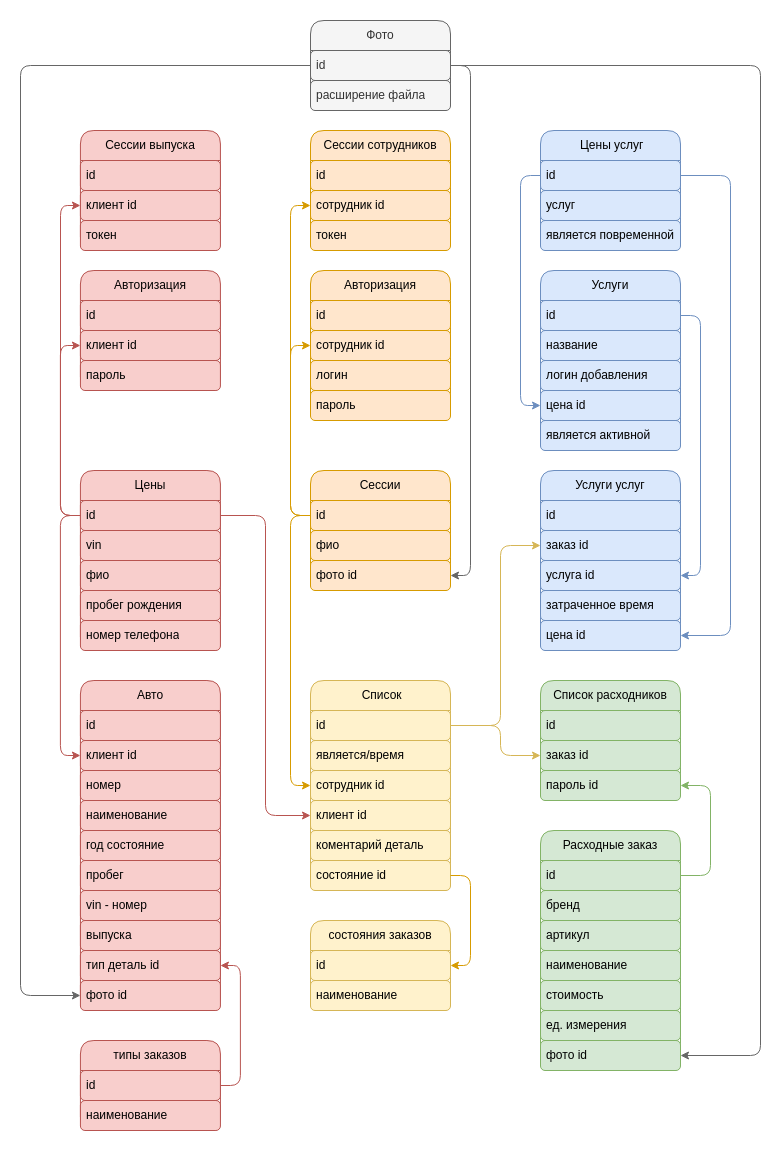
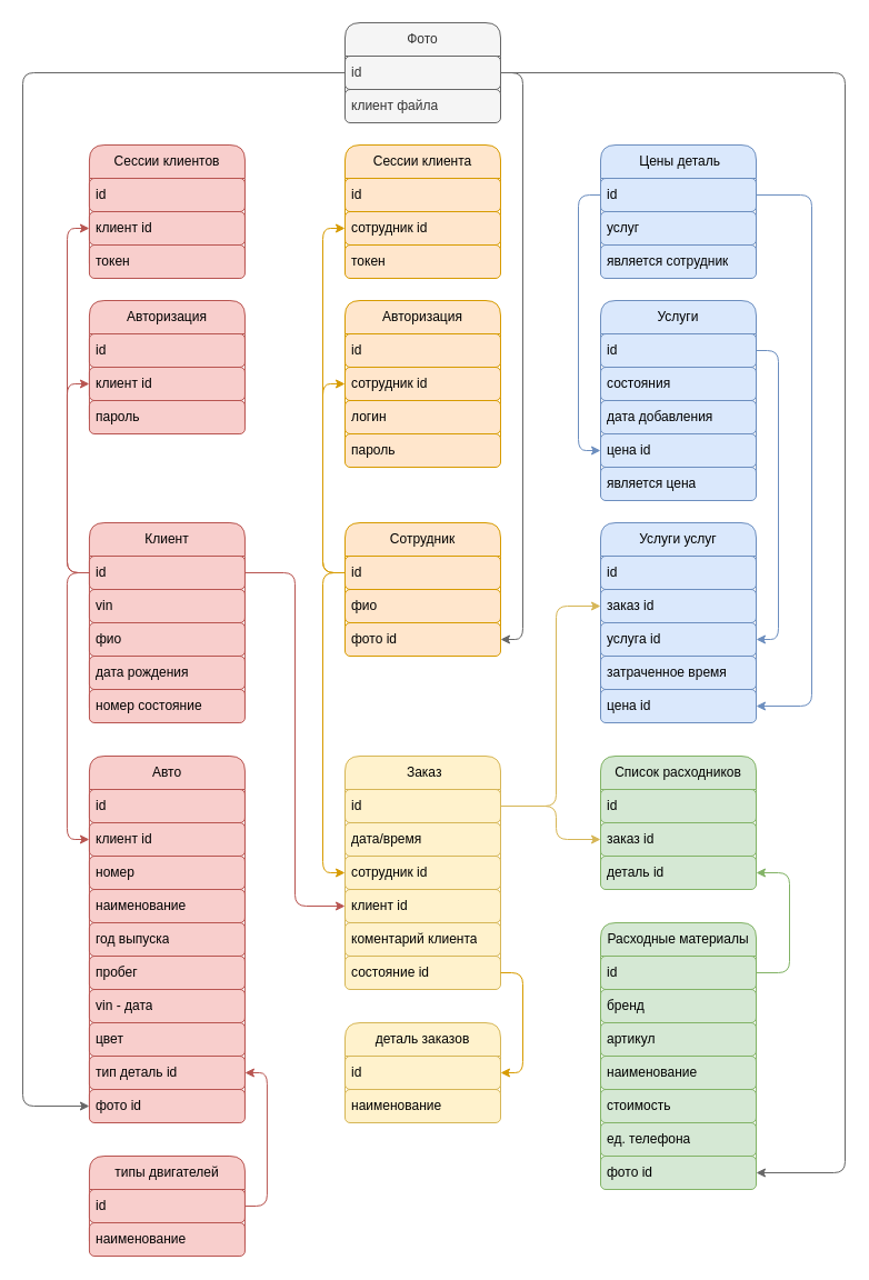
- <mxCell id="79" value="расширение файла" style="text;strokeColor=#666666;fillColor=#f5f5f5;align=left;verticalAlign=middle;spacingLeft=4;spacingRight=4;overflow=hidden;points=[[0,0.5],[1,0.5]];portConstraint=eastwest;rotatable=0;whiteSpace=wrap;html=1;fontColor=#333333;shadow=0;rounded=1;" parent="77" vertex="1"><mxGeometry y="60" width="140" height="30" as="geometry" /></mxCell>
+ <mxCell id="79" value="клиент файла" style="text;strokeColor=#666666;fillColor=#f5f5f5;align=left;verticalAlign=middle;spacingLeft=4;spacingRight=4;overflow=hidden;points=[[0,0.5],[1,0.5]];portConstraint=eastwest;rotatable=0;whiteSpace=wrap;html=1;fontColor=#333333;shadow=0;rounded=1;" parent="77" vertex="1"><mxGeometry y="60" width="140" height="30" as="geometry" /></mxCell>
- <mxCell id="87" value="Сессии выпуска" style="swimlane;fontStyle=0;childLayout=stackLayout;horizontal=1;startSize=30;horizontalStack=0;resizeParent=1;resizeParentMax=0;resizeLast=0;collapsible=1;marginBottom=0;whiteSpace=wrap;html=1;fillColor=#f8cecc;strokeColor=#b85450;shadow=0;rounded=1;" parent="1" vertex="1"><mxGeometry x="79.93" y="130" width="140" height="120" as="geometry" /></mxCell>
+ <mxCell id="87" value="Сессии клиентов" style="swimlane;fontStyle=0;childLayout=stackLayout;horizontal=1;startSize=30;horizontalStack=0;resizeParent=1;resizeParentMax=0;resizeLast=0;collapsible=1;marginBottom=0;whiteSpace=wrap;html=1;fillColor=#f8cecc;strokeColor=#b85450;shadow=0;rounded=1;" parent="1" vertex="1"><mxGeometry x="79.93" y="130" width="140" height="120" as="geometry" /></mxCell>
- <mxCell id="92" value="Сессии сотрудников" style="swimlane;fontStyle=0;childLayout=stackLayout;horizontal=1;startSize=30;horizontalStack=0;resizeParent=1;resizeParentMax=0;resizeLast=0;collapsible=1;marginBottom=0;whiteSpace=wrap;html=1;fillColor=#ffe6cc;strokeColor=#d79b00;shadow=0;rounded=1;" parent="1" vertex="1"><mxGeometry x="310" y="130" width="140" height="120" as="geometry" /></mxCell>
+ <mxCell id="92" value="Сессии клиента" style="swimlane;fontStyle=0;childLayout=stackLayout;horizontal=1;startSize=30;horizontalStack=0;resizeParent=1;resizeParentMax=0;resizeLast=0;collapsible=1;marginBottom=0;whiteSpace=wrap;html=1;fillColor=#ffe6cc;strokeColor=#d79b00;shadow=0;rounded=1;" parent="1" vertex="1"><mxGeometry x="310" y="130" width="140" height="120" as="geometry" /></mxCell>
- <mxCell id="97" value="&amp;nbsp;Цены услуг" style="swimlane;fontStyle=0;childLayout=stackLayout;horizontal=1;startSize=30;horizontalStack=0;resizeParent=1;resizeParentMax=0;resizeLast=0;collapsible=1;marginBottom=0;whiteSpace=wrap;html=1;fillColor=#dae8fc;strokeColor=#6c8ebf;shadow=0;rounded=1;" vertex="1" parent="1"><mxGeometry x="540" y="130" width="140" height="120" as="geometry" /></mxCell>
+ <mxCell id="97" value="&amp;nbsp;Цены деталь" style="swimlane;fontStyle=0;childLayout=stackLayout;horizontal=1;startSize=30;horizontalStack=0;resizeParent=1;resizeParentMax=0;resizeLast=0;collapsible=1;marginBottom=0;whiteSpace=wrap;html=1;fillColor=#dae8fc;strokeColor=#6c8ebf;shadow=0;rounded=1;" vertex="1" parent="1"><mxGeometry x="540" y="130" width="140" height="120" as="geometry" /></mxCell>
- <mxCell id="100" value="является повременной" style="text;strokeColor=#6c8ebf;fillColor=#dae8fc;align=left;verticalAlign=middle;spacingLeft=4;spacingRight=4;overflow=hidden;points=[[0,0.5],[1,0.5]];portConstraint=eastwest;rotatable=0;whiteSpace=wrap;html=1;shadow=0;rounded=1;" vertex="1" parent="97"><mxGeometry y="90" width="140" height="30" as="geometry" /></mxCell>
+ <mxCell id="100" value="является сотрудник" style="text;strokeColor=#6c8ebf;fillColor=#dae8fc;align=left;verticalAlign=middle;spacingLeft=4;spacingRight=4;overflow=hidden;points=[[0,0.5],[1,0.5]];portConstraint=eastwest;rotatable=0;whiteSpace=wrap;html=1;shadow=0;rounded=1;" vertex="1" parent="97"><mxGeometry y="90" width="140" height="30" as="geometry" /></mxCell>
- <mxCell id="36" value="название" style="text;strokeColor=#6c8ebf;fillColor=#dae8fc;align=left;verticalAlign=middle;spacingLeft=4;spacingRight=4;overflow=hidden;points=[[0,0.5],[1,0.5]];portConstraint=eastwest;rotatable=0;whiteSpace=wrap;html=1;shadow=0;rounded=1;" parent="34" vertex="1"><mxGeometry y="60" width="140" height="30" as="geometry" /></mxCell>
+ <mxCell id="36" value="состояния" style="text;strokeColor=#6c8ebf;fillColor=#dae8fc;align=left;verticalAlign=middle;spacingLeft=4;spacingRight=4;overflow=hidden;points=[[0,0.5],[1,0.5]];portConstraint=eastwest;rotatable=0;whiteSpace=wrap;html=1;shadow=0;rounded=1;" parent="34" vertex="1"><mxGeometry y="60" width="140" height="30" as="geometry" /></mxCell>
- <mxCell id="37" value="логин добавления" style="text;strokeColor=#6c8ebf;fillColor=#dae8fc;align=left;verticalAlign=middle;spacingLeft=4;spacingRight=4;overflow=hidden;points=[[0,0.5],[1,0.5]];portConstraint=eastwest;rotatable=0;whiteSpace=wrap;html=1;shadow=0;rounded=1;" parent="34" vertex="1"><mxGeometry y="90" width="140" height="30" as="geometry" /></mxCell>
+ <mxCell id="37" value="дата добавления" style="text;strokeColor=#6c8ebf;fillColor=#dae8fc;align=left;verticalAlign=middle;spacingLeft=4;spacingRight=4;overflow=hidden;points=[[0,0.5],[1,0.5]];portConstraint=eastwest;rotatable=0;whiteSpace=wrap;html=1;shadow=0;rounded=1;" parent="34" vertex="1"><mxGeometry y="90" width="140" height="30" as="geometry" /></mxCell>
- <mxCell id="39" value="является активной" style="text;strokeColor=#6c8ebf;fillColor=#dae8fc;align=left;verticalAlign=middle;spacingLeft=4;spacingRight=4;overflow=hidden;points=[[0,0.5],[1,0.5]];portConstraint=eastwest;rotatable=0;whiteSpace=wrap;html=1;shadow=0;rounded=1;" parent="34" vertex="1"><mxGeometry y="150" width="140" height="30" as="geometry" /></mxCell>
+ <mxCell id="39" value="является цена" style="text;strokeColor=#6c8ebf;fillColor=#dae8fc;align=left;verticalAlign=middle;spacingLeft=4;spacingRight=4;overflow=hidden;points=[[0,0.5],[1,0.5]];portConstraint=eastwest;rotatable=0;whiteSpace=wrap;html=1;shadow=0;rounded=1;" parent="34" vertex="1"><mxGeometry y="150" width="140" height="30" as="geometry" /></mxCell>
- <mxCell id="2" value="Цены" style="swimlane;fontStyle=0;childLayout=stackLayout;horizontal=1;startSize=30;horizontalStack=0;resizeParent=1;resizeParentMax=0;resizeLast=0;collapsible=1;marginBottom=0;whiteSpace=wrap;html=1;fillColor=#f8cecc;strokeColor=#b85450;shadow=0;rounded=1;" parent="1" vertex="1"><mxGeometry x="79.93" y="470" width="140" height="180" as="geometry" /></mxCell>
+ <mxCell id="2" value="Клиент" style="swimlane;fontStyle=0;childLayout=stackLayout;horizontal=1;startSize=30;horizontalStack=0;resizeParent=1;resizeParentMax=0;resizeLast=0;collapsible=1;marginBottom=0;whiteSpace=wrap;html=1;fillColor=#f8cecc;strokeColor=#b85450;shadow=0;rounded=1;" parent="1" vertex="1"><mxGeometry x="79.93" y="470" width="140" height="180" as="geometry" /></mxCell>
- <mxCell id="19" value="Сессии" style="swimlane;fontStyle=0;childLayout=stackLayout;horizontal=1;startSize=30;horizontalStack=0;resizeParent=1;resizeParentMax=0;resizeLast=0;collapsible=1;marginBottom=0;whiteSpace=wrap;html=1;fillColor=#ffe6cc;strokeColor=#d79b00;shadow=0;rounded=1;" parent="1" vertex="1"><mxGeometry x="310" y="470" width="140" height="120" as="geometry" /></mxCell>
+ <mxCell id="19" value="Сотрудник" style="swimlane;fontStyle=0;childLayout=stackLayout;horizontal=1;startSize=30;horizontalStack=0;resizeParent=1;resizeParentMax=0;resizeLast=0;collapsible=1;marginBottom=0;whiteSpace=wrap;html=1;fillColor=#ffe6cc;strokeColor=#d79b00;shadow=0;rounded=1;" parent="1" vertex="1"><mxGeometry x="310" y="470" width="140" height="120" as="geometry" /></mxCell>
- <mxCell id="6" value="пробег рождения" style="text;strokeColor=#b85450;fillColor=#f8cecc;align=left;verticalAlign=middle;spacingLeft=4;spacingRight=4;overflow=hidden;points=[[0,0.5],[1,0.5]];portConstraint=eastwest;rotatable=0;whiteSpace=wrap;html=1;shadow=0;rounded=1;" parent="2" vertex="1"><mxGeometry y="120" width="140" height="30" as="geometry" /></mxCell>
+ <mxCell id="6" value="дата рождения" style="text;strokeColor=#b85450;fillColor=#f8cecc;align=left;verticalAlign=middle;spacingLeft=4;spacingRight=4;overflow=hidden;points=[[0,0.5],[1,0.5]];portConstraint=eastwest;rotatable=0;whiteSpace=wrap;html=1;shadow=0;rounded=1;" parent="2" vertex="1"><mxGeometry y="120" width="140" height="30" as="geometry" /></mxCell>
- <mxCell id="7" value="номер телефона" style="text;strokeColor=#b85450;fillColor=#f8cecc;align=left;verticalAlign=middle;spacingLeft=4;spacingRight=4;overflow=hidden;points=[[0,0.5],[1,0.5]];portConstraint=eastwest;rotatable=0;whiteSpace=wrap;html=1;shadow=0;rounded=1;" parent="2" vertex="1"><mxGeometry y="150" width="140" height="30" as="geometry" /></mxCell>
+ <mxCell id="7" value="номер состояние" style="text;strokeColor=#b85450;fillColor=#f8cecc;align=left;verticalAlign=middle;spacingLeft=4;spacingRight=4;overflow=hidden;points=[[0,0.5],[1,0.5]];portConstraint=eastwest;rotatable=0;whiteSpace=wrap;html=1;shadow=0;rounded=1;" parent="2" vertex="1"><mxGeometry y="150" width="140" height="30" as="geometry" /></mxCell>
- <mxCell id="27" value="&amp;nbsp;Список" style="swimlane;fontStyle=0;childLayout=stackLayout;horizontal=1;startSize=30;horizontalStack=0;resizeParent=1;resizeParentMax=0;resizeLast=0;collapsible=1;marginBottom=0;whiteSpace=wrap;html=1;fillColor=#fff2cc;strokeColor=#d6b656;shadow=0;rounded=1;" parent="1" vertex="1"><mxGeometry x="310" y="680" width="140" height="210" as="geometry" /></mxCell>
+ <mxCell id="27" value="&amp;nbsp;Заказ" style="swimlane;fontStyle=0;childLayout=stackLayout;horizontal=1;startSize=30;horizontalStack=0;resizeParent=1;resizeParentMax=0;resizeLast=0;collapsible=1;marginBottom=0;whiteSpace=wrap;html=1;fillColor=#fff2cc;strokeColor=#d6b656;shadow=0;rounded=1;" parent="1" vertex="1"><mxGeometry x="310" y="680" width="140" height="210" as="geometry" /></mxCell>
- <mxCell id="29" value="является/время" style="text;strokeColor=#d6b656;fillColor=#fff2cc;align=left;verticalAlign=middle;spacingLeft=4;spacingRight=4;overflow=hidden;points=[[0,0.5],[1,0.5]];portConstraint=eastwest;rotatable=0;whiteSpace=wrap;html=1;shadow=0;rounded=1;" parent="27" vertex="1"><mxGeometry y="60" width="140" height="30" as="geometry" /></mxCell>
+ <mxCell id="29" value="дата/время" style="text;strokeColor=#d6b656;fillColor=#fff2cc;align=left;verticalAlign=middle;spacingLeft=4;spacingRight=4;overflow=hidden;points=[[0,0.5],[1,0.5]];portConstraint=eastwest;rotatable=0;whiteSpace=wrap;html=1;shadow=0;rounded=1;" parent="27" vertex="1"><mxGeometry y="60" width="140" height="30" as="geometry" /></mxCell>
- <mxCell id="73" value="пароль id" style="text;strokeColor=#82b366;fillColor=#d5e8d4;align=left;verticalAlign=middle;spacingLeft=4;spacingRight=4;overflow=hidden;points=[[0,0.5],[1,0.5]];portConstraint=eastwest;rotatable=0;whiteSpace=wrap;html=1;shadow=0;rounded=1;" parent="70" vertex="1"><mxGeometry y="90" width="140" height="30" as="geometry" /></mxCell>
+ <mxCell id="73" value="деталь id" style="text;strokeColor=#82b366;fillColor=#d5e8d4;align=left;verticalAlign=middle;spacingLeft=4;spacingRight=4;overflow=hidden;points=[[0,0.5],[1,0.5]];portConstraint=eastwest;rotatable=0;whiteSpace=wrap;html=1;shadow=0;rounded=1;" parent="70" vertex="1"><mxGeometry y="90" width="140" height="30" as="geometry" /></mxCell>
- <mxCell id="13" value="год состояние" style="text;strokeColor=#b85450;fillColor=#f8cecc;align=left;verticalAlign=middle;spacingLeft=4;spacingRight=4;overflow=hidden;points=[[0,0.5],[1,0.5]];portConstraint=eastwest;rotatable=0;whiteSpace=wrap;html=1;shadow=0;rounded=1;" parent="8" vertex="1"><mxGeometry y="150" width="140" height="30" as="geometry" /></mxCell>
+ <mxCell id="13" value="год выпуска" style="text;strokeColor=#b85450;fillColor=#f8cecc;align=left;verticalAlign=middle;spacingLeft=4;spacingRight=4;overflow=hidden;points=[[0,0.5],[1,0.5]];portConstraint=eastwest;rotatable=0;whiteSpace=wrap;html=1;shadow=0;rounded=1;" parent="8" vertex="1"><mxGeometry y="150" width="140" height="30" as="geometry" /></mxCell>
- <mxCell id="32" value="коментарий деталь" style="text;strokeColor=#d6b656;fillColor=#fff2cc;align=left;verticalAlign=middle;spacingLeft=4;spacingRight=4;overflow=hidden;points=[[0,0.5],[1,0.5]];portConstraint=eastwest;rotatable=0;whiteSpace=wrap;html=1;shadow=0;rounded=1;" parent="27" vertex="1"><mxGeometry y="150" width="140" height="30" as="geometry" /></mxCell>
+ <mxCell id="32" value="коментарий клиента" style="text;strokeColor=#d6b656;fillColor=#fff2cc;align=left;verticalAlign=middle;spacingLeft=4;spacingRight=4;overflow=hidden;points=[[0,0.5],[1,0.5]];portConstraint=eastwest;rotatable=0;whiteSpace=wrap;html=1;shadow=0;rounded=1;" parent="27" vertex="1"><mxGeometry y="150" width="140" height="30" as="geometry" /></mxCell>
- <mxCell id="62" value="Расходные заказ" style="swimlane;fontStyle=0;childLayout=stackLayout;horizontal=1;startSize=30;horizontalStack=0;resizeParent=1;resizeParentMax=0;resizeLast=0;collapsible=1;marginBottom=0;whiteSpace=wrap;html=1;fillColor=#d5e8d4;strokeColor=#82b366;shadow=0;rounded=1;" parent="1" vertex="1"><mxGeometry x="540" y="830" width="140" height="240" as="geometry" /></mxCell>
+ <mxCell id="62" value="Расходные материалы" style="swimlane;fontStyle=0;childLayout=stackLayout;horizontal=1;startSize=30;horizontalStack=0;resizeParent=1;resizeParentMax=0;resizeLast=0;collapsible=1;marginBottom=0;whiteSpace=wrap;html=1;fillColor=#d5e8d4;strokeColor=#82b366;shadow=0;rounded=1;" parent="1" vertex="1"><mxGeometry x="540" y="830" width="140" height="240" as="geometry" /></mxCell>
- <mxCell id="15" value="vin - номер" style="text;strokeColor=#b85450;fillColor=#f8cecc;align=left;verticalAlign=middle;spacingLeft=4;spacingRight=4;overflow=hidden;points=[[0,0.5],[1,0.5]];portConstraint=eastwest;rotatable=0;whiteSpace=wrap;html=1;shadow=0;rounded=1;" parent="8" vertex="1"><mxGeometry y="210" width="140" height="30" as="geometry" /></mxCell>
+ <mxCell id="15" value="vin - дата" style="text;strokeColor=#b85450;fillColor=#f8cecc;align=left;verticalAlign=middle;spacingLeft=4;spacingRight=4;overflow=hidden;points=[[0,0.5],[1,0.5]];portConstraint=eastwest;rotatable=0;whiteSpace=wrap;html=1;shadow=0;rounded=1;" parent="8" vertex="1"><mxGeometry y="210" width="140" height="30" as="geometry" /></mxCell>
- <mxCell id="16" value="выпуска" style="text;strokeColor=#b85450;fillColor=#f8cecc;align=left;verticalAlign=middle;spacingLeft=4;spacingRight=4;overflow=hidden;points=[[0,0.5],[1,0.5]];portConstraint=eastwest;rotatable=0;whiteSpace=wrap;html=1;shadow=0;rounded=1;" parent="8" vertex="1"><mxGeometry y="240" width="140" height="30" as="geometry" /></mxCell>
+ <mxCell id="16" value="цвет" style="text;strokeColor=#b85450;fillColor=#f8cecc;align=left;verticalAlign=middle;spacingLeft=4;spacingRight=4;overflow=hidden;points=[[0,0.5],[1,0.5]];portConstraint=eastwest;rotatable=0;whiteSpace=wrap;html=1;shadow=0;rounded=1;" parent="8" vertex="1"><mxGeometry y="240" width="140" height="30" as="geometry" /></mxCell>
- <mxCell id="83" value="состояния заказов" style="swimlane;fontStyle=0;childLayout=stackLayout;horizontal=1;startSize=30;horizontalStack=0;resizeParent=1;resizeParentMax=0;resizeLast=0;collapsible=1;marginBottom=0;whiteSpace=wrap;html=1;fillColor=#fff2cc;strokeColor=#d6b656;shadow=0;rounded=1;" parent="1" vertex="1"><mxGeometry x="310" y="920" width="140" height="90" as="geometry" /></mxCell>
+ <mxCell id="83" value="деталь заказов" style="swimlane;fontStyle=0;childLayout=stackLayout;horizontal=1;startSize=30;horizontalStack=0;resizeParent=1;resizeParentMax=0;resizeLast=0;collapsible=1;marginBottom=0;whiteSpace=wrap;html=1;fillColor=#fff2cc;strokeColor=#d6b656;shadow=0;rounded=1;" parent="1" vertex="1"><mxGeometry x="310" y="920" width="140" height="90" as="geometry" /></mxCell>
- <mxCell id="68" value="ед. измерения" style="text;strokeColor=#82b366;fillColor=#d5e8d4;align=left;verticalAlign=middle;spacingLeft=4;spacingRight=4;overflow=hidden;points=[[0,0.5],[1,0.5]];portConstraint=eastwest;rotatable=0;whiteSpace=wrap;html=1;shadow=0;rounded=1;" parent="62" vertex="1"><mxGeometry y="180" width="140" height="30" as="geometry" /></mxCell>
+ <mxCell id="68" value="ед. телефона" style="text;strokeColor=#82b366;fillColor=#d5e8d4;align=left;verticalAlign=middle;spacingLeft=4;spacingRight=4;overflow=hidden;points=[[0,0.5],[1,0.5]];portConstraint=eastwest;rotatable=0;whiteSpace=wrap;html=1;shadow=0;rounded=1;" parent="62" vertex="1"><mxGeometry y="180" width="140" height="30" as="geometry" /></mxCell>
- <mxCell id="58" value="типы заказов" style="swimlane;fontStyle=0;childLayout=stackLayout;horizontal=1;startSize=30;horizontalStack=0;resizeParent=1;resizeParentMax=0;resizeLast=0;collapsible=1;marginBottom=0;whiteSpace=wrap;html=1;fillColor=#f8cecc;strokeColor=#b85450;shadow=0;rounded=1;" parent="1" vertex="1"><mxGeometry x="79.93" y="1040" width="140" height="90" as="geometry" /></mxCell>
+ <mxCell id="58" value="типы двигателей" style="swimlane;fontStyle=0;childLayout=stackLayout;horizontal=1;startSize=30;horizontalStack=0;resizeParent=1;resizeParentMax=0;resizeLast=0;collapsible=1;marginBottom=0;whiteSpace=wrap;html=1;fillColor=#f8cecc;strokeColor=#b85450;shadow=0;rounded=1;" parent="1" vertex="1"><mxGeometry x="79.93" y="1040" width="140" height="90" as="geometry" /></mxCell>
